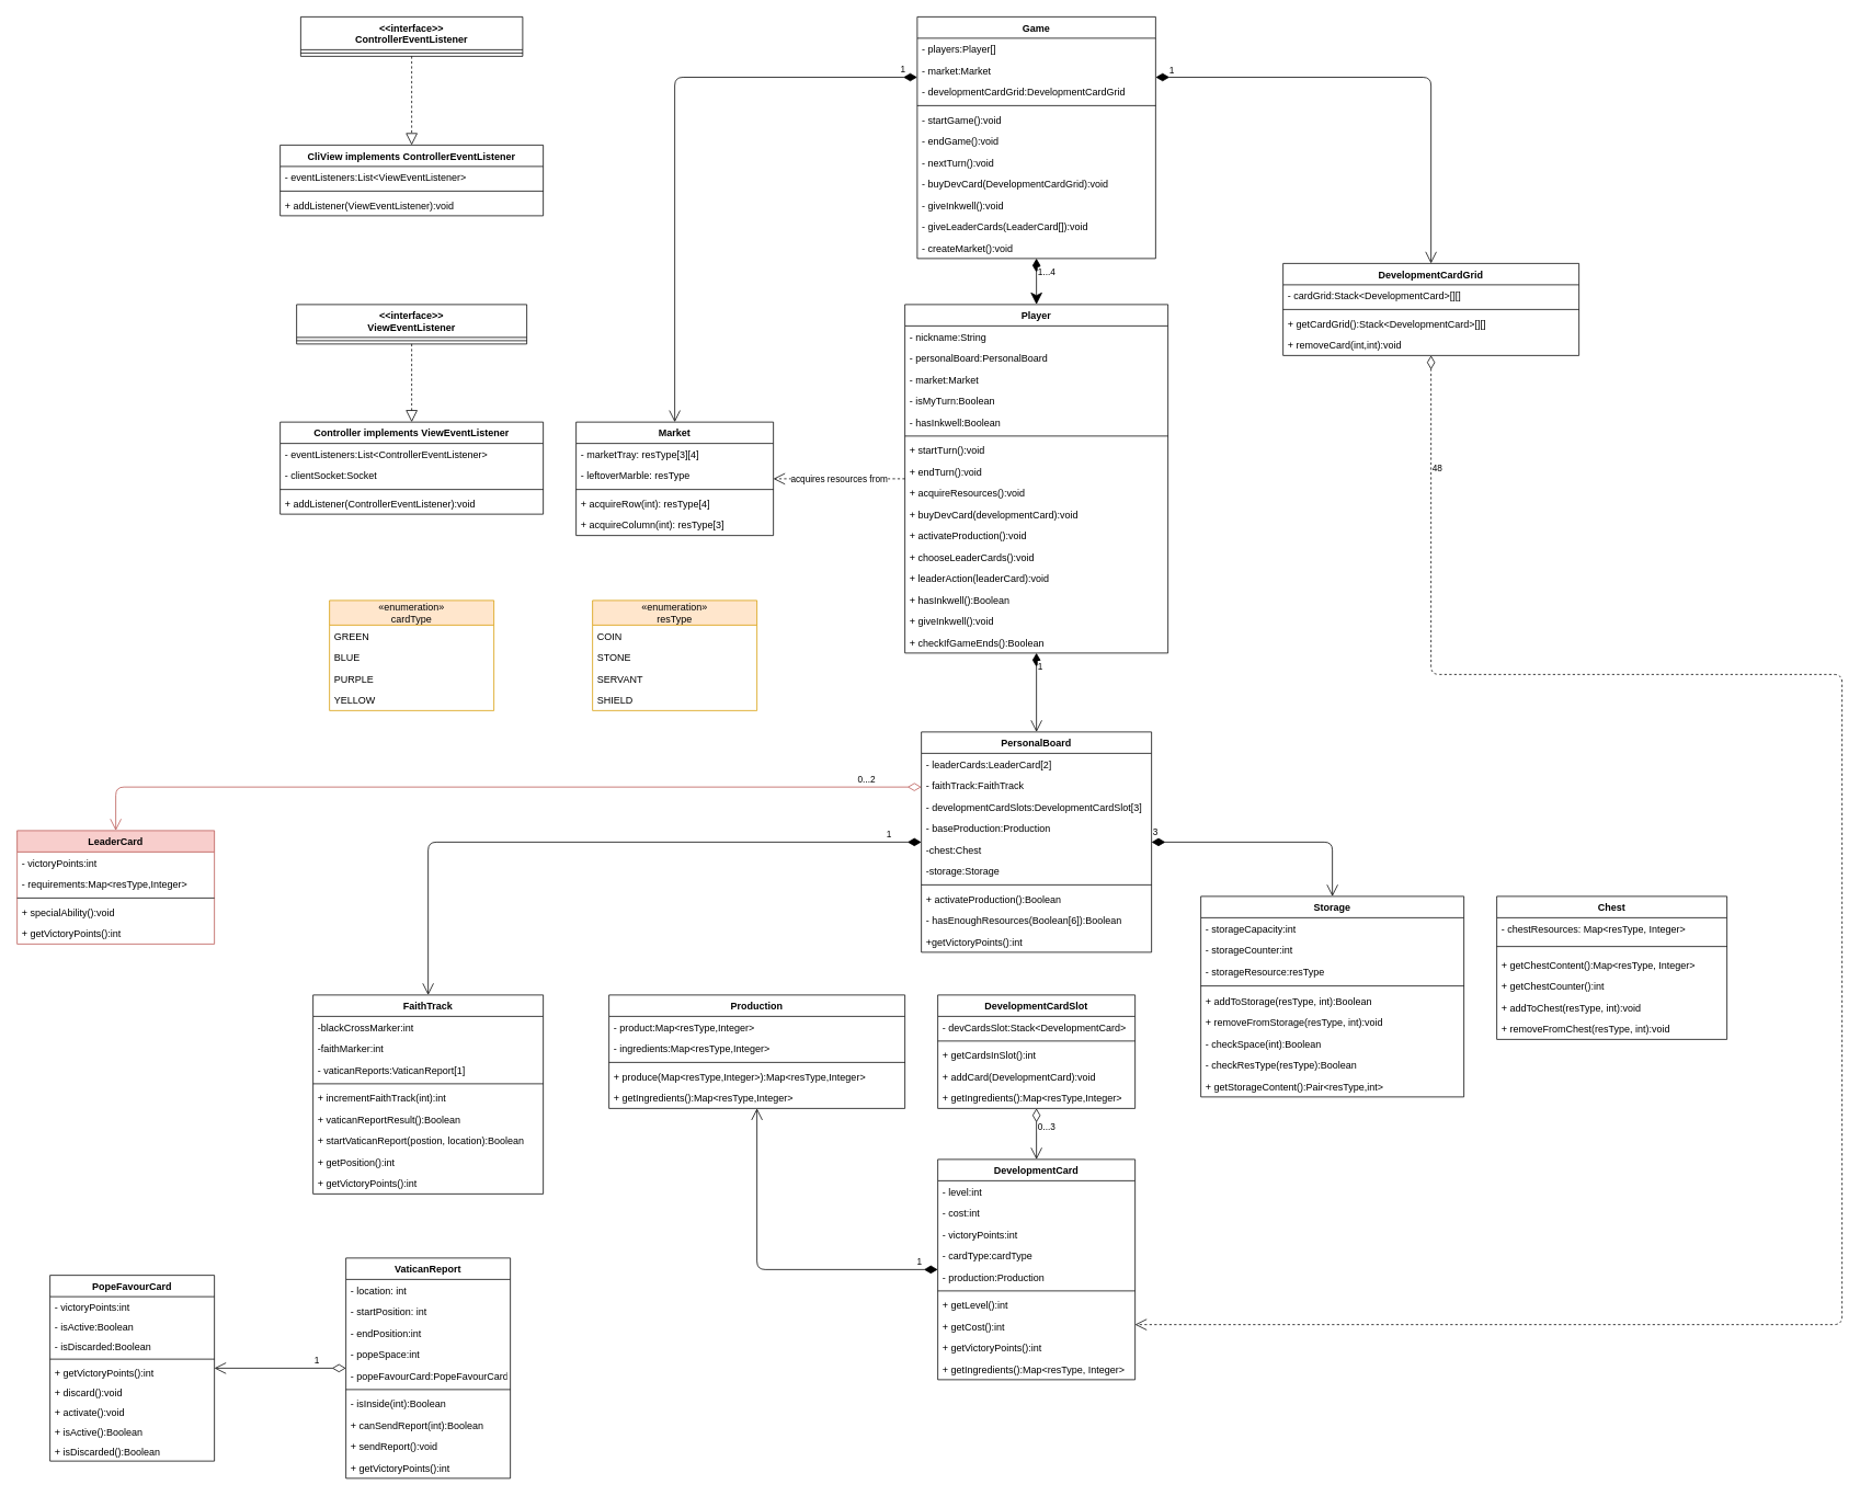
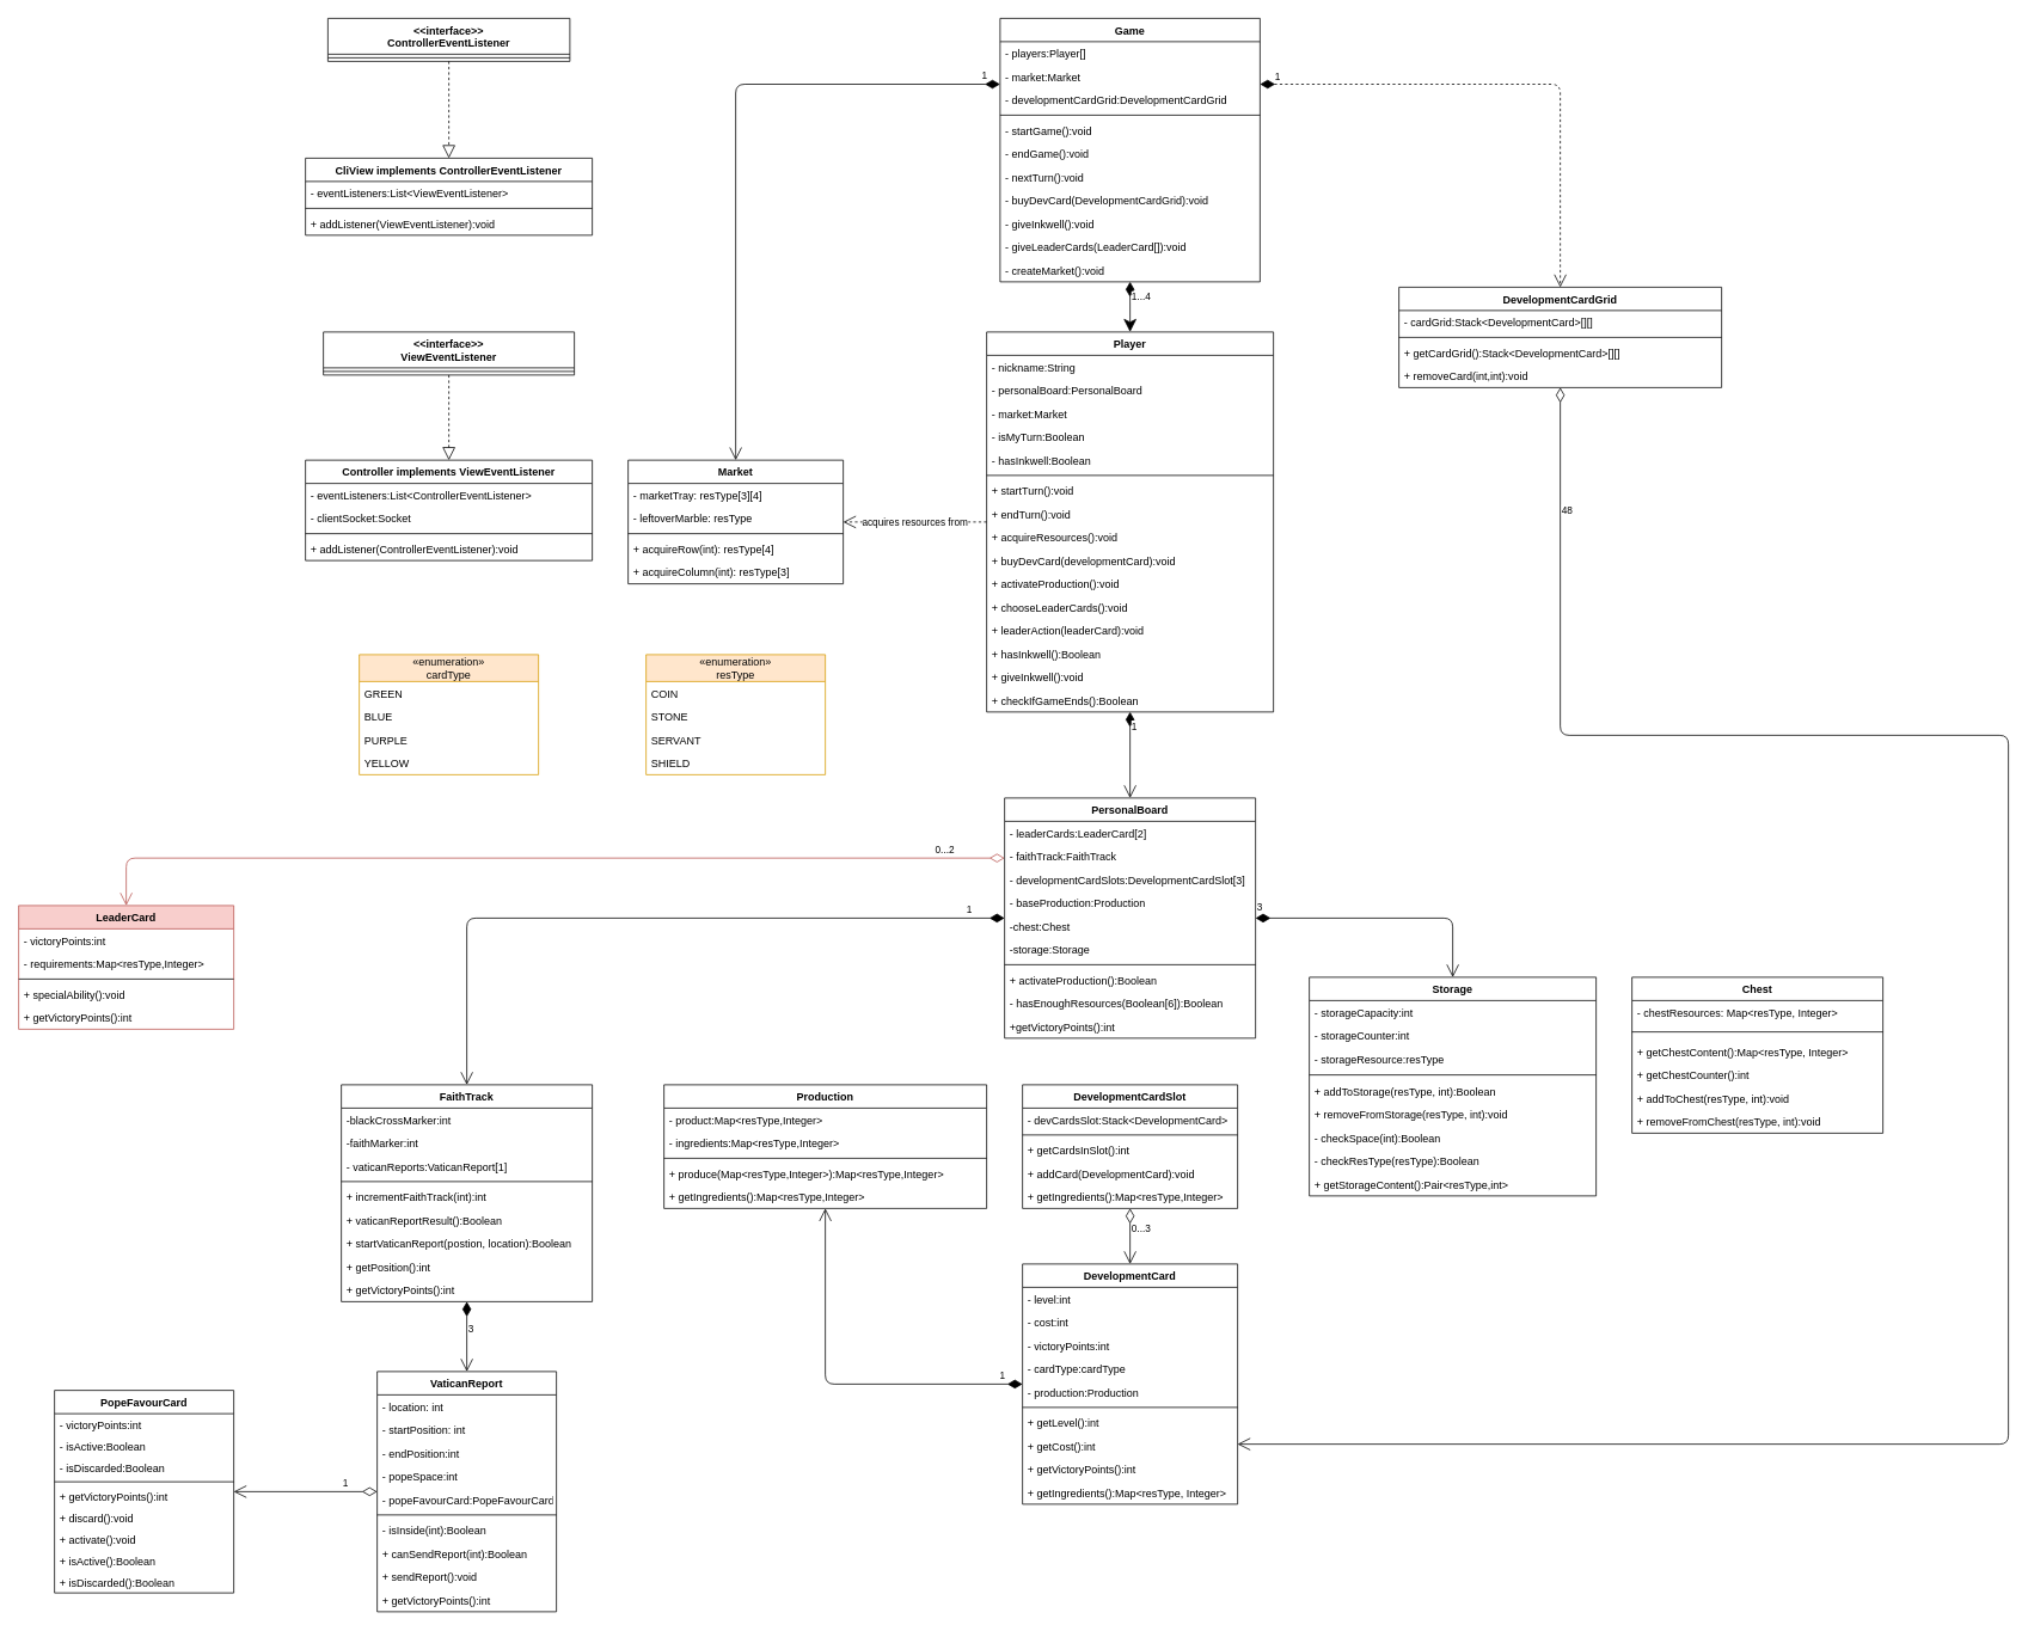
- <mxCell id="148" value="1" style="endArrow=open;html=1;endSize=12;startArrow=diamondThin;startSize=14;startFill=1;edgeStyle=orthogonalEdgeStyle;align=left;verticalAlign=bottom;strokeColor=#000000;fontColor=#000000;entryX=0.5;entryY=0;entryDx=0;entryDy=0;exitX=1;exitY=0.25;exitDx=0;exitDy=0;" parent="1" source="129" target="143" edge="1"><mxGeometry x="-0.947" relative="1" as="geometry"><mxPoint x="1060" y="120" as="sourcePoint" /><mxPoint x="1110" y="80" as="targetPoint" /><Array as="points"><mxPoint x="1740" y="93" /></Array><mxPoint as="offset" /></mxGeometry></mxCell>
+ <mxCell id="148" value="1" style="endArrow=open;html=1;endSize=12;startArrow=diamondThin;startSize=14;startFill=1;edgeStyle=orthogonalEdgeStyle;align=left;verticalAlign=bottom;strokeColor=#000000;fontColor=#000000;entryX=0.5;entryY=0;entryDx=0;entryDy=0;exitX=1;exitY=0.25;exitDx=0;exitDy=0;dashed=1;" parent="1" source="129" target="143" edge="1"><mxGeometry x="-0.947" relative="1" as="geometry"><mxPoint x="1060" y="120" as="sourcePoint" /><mxPoint x="1110" y="80" as="targetPoint" /><Array as="points"><mxPoint x="1740" y="93" /></Array><mxPoint as="offset" /></mxGeometry></mxCell>
- <mxCell id="167" value="48" style="endArrow=open;html=1;endSize=12;startArrow=diamondThin;startSize=14;startFill=0;edgeStyle=orthogonalEdgeStyle;align=left;verticalAlign=bottom;exitX=0.5;exitY=1;exitDx=0;exitDy=0;entryX=1;entryY=0.75;entryDx=0;entryDy=0;dashed=1;" edge="1" parent="1" source="143" target="73"><mxGeometry x="-0.885" relative="1" as="geometry"><mxPoint x="1890" y="610" as="sourcePoint" /><mxPoint x="2020" y="1120" as="targetPoint" /><Array as="points"><mxPoint x="1740" y="820" /><mxPoint x="2240" y="820" /><mxPoint x="2240" y="1611" /></Array><mxPoint as="offset" /></mxGeometry></mxCell>
+ <mxCell id="167" value="48" style="endArrow=open;html=1;endSize=12;startArrow=diamondThin;startSize=14;startFill=0;edgeStyle=orthogonalEdgeStyle;align=left;verticalAlign=bottom;exitX=0.5;exitY=1;exitDx=0;exitDy=0;entryX=1;entryY=0.75;entryDx=0;entryDy=0;" edge="1" parent="1" source="143" target="73"><mxGeometry x="-0.885" relative="1" as="geometry"><mxPoint x="1890" y="610" as="sourcePoint" /><mxPoint x="2020" y="1120" as="targetPoint" /><Array as="points"><mxPoint x="1740" y="820" /><mxPoint x="2240" y="820" /><mxPoint x="2240" y="1611" /></Array><mxPoint as="offset" /></mxGeometry></mxCell>
+ <mxCell id="126" value="3" style="endArrow=open;html=1;endSize=12;startArrow=diamondThin;startSize=14;startFill=1;edgeStyle=orthogonalEdgeStyle;align=left;verticalAlign=bottom;entryX=0.5;entryY=0;entryDx=0;entryDy=0;fillColor=#f8cecc;exitX=0.5;exitY=1;exitDx=0;exitDy=0;" parent="1" source="46" target="100" edge="1"><mxGeometry x="0.018" relative="1" as="geometry"><mxPoint x="380" y="1380" as="sourcePoint" /><mxPoint x="660" y="1420" as="targetPoint" /><mxPoint as="offset" /></mxGeometry></mxCell>
